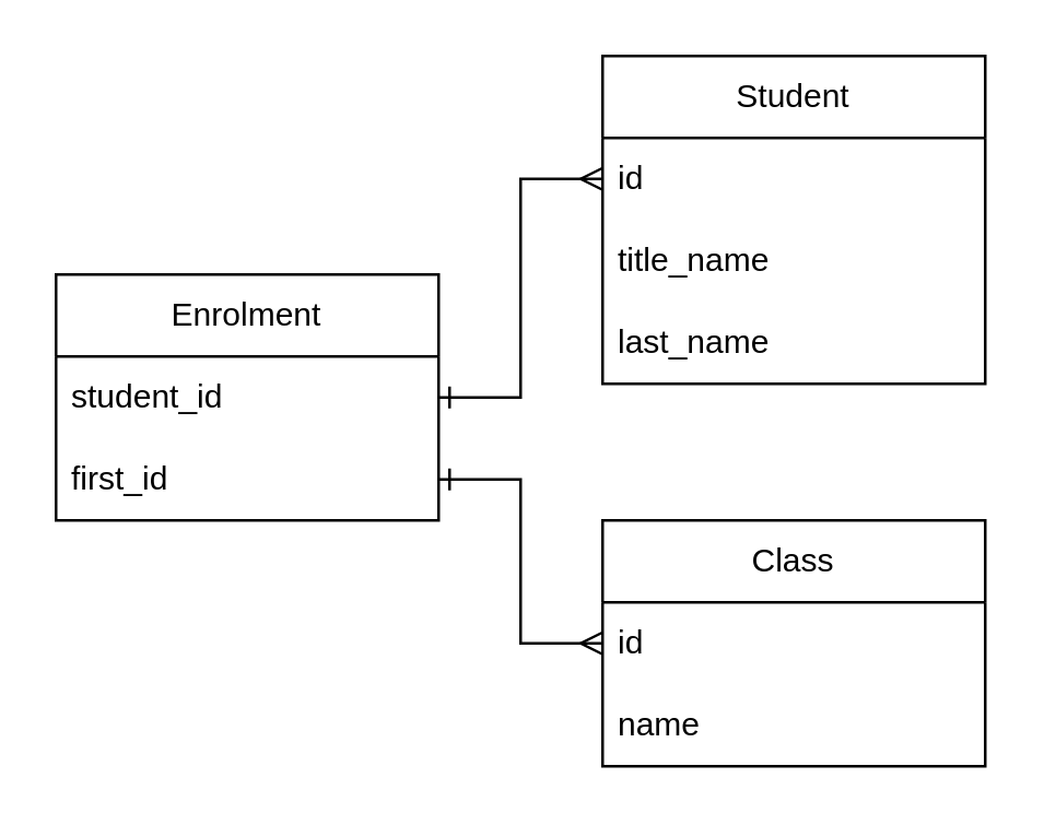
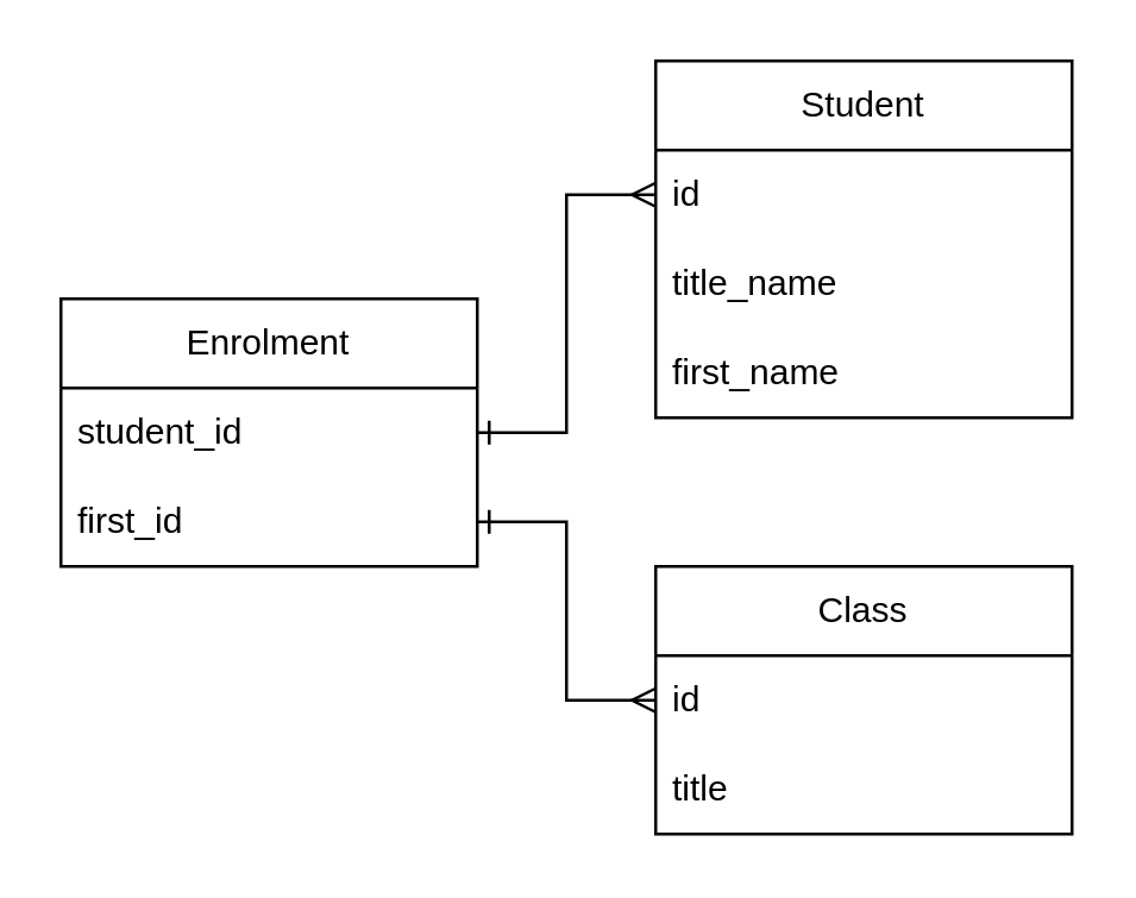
- <mxCell id="5" value="last_name" style="text;strokeColor=none;fillColor=none;align=left;verticalAlign=middle;spacingLeft=4;spacingRight=4;overflow=hidden;points=[[0,0.5],[1,0.5]];portConstraint=eastwest;rotatable=0;whiteSpace=wrap;html=1;" vertex="1" parent="2"><mxGeometry y="90" width="140" height="30" as="geometry" /></mxCell>
+ <mxCell id="5" value="first_name" style="text;strokeColor=none;fillColor=none;align=left;verticalAlign=middle;spacingLeft=4;spacingRight=4;overflow=hidden;points=[[0,0.5],[1,0.5]];portConstraint=eastwest;rotatable=0;whiteSpace=wrap;html=1;" vertex="1" parent="2"><mxGeometry y="90" width="140" height="30" as="geometry" /></mxCell>
- <mxCell id="8" value="name" style="text;strokeColor=none;fillColor=none;align=left;verticalAlign=middle;spacingLeft=4;spacingRight=4;overflow=hidden;points=[[0,0.5],[1,0.5]];portConstraint=eastwest;rotatable=0;whiteSpace=wrap;html=1;" vertex="1" parent="6"><mxGeometry y="60" width="140" height="30" as="geometry" /></mxCell>
+ <mxCell id="8" value="title" style="text;strokeColor=none;fillColor=none;align=left;verticalAlign=middle;spacingLeft=4;spacingRight=4;overflow=hidden;points=[[0,0.5],[1,0.5]];portConstraint=eastwest;rotatable=0;whiteSpace=wrap;html=1;" vertex="1" parent="6"><mxGeometry y="60" width="140" height="30" as="geometry" /></mxCell>
